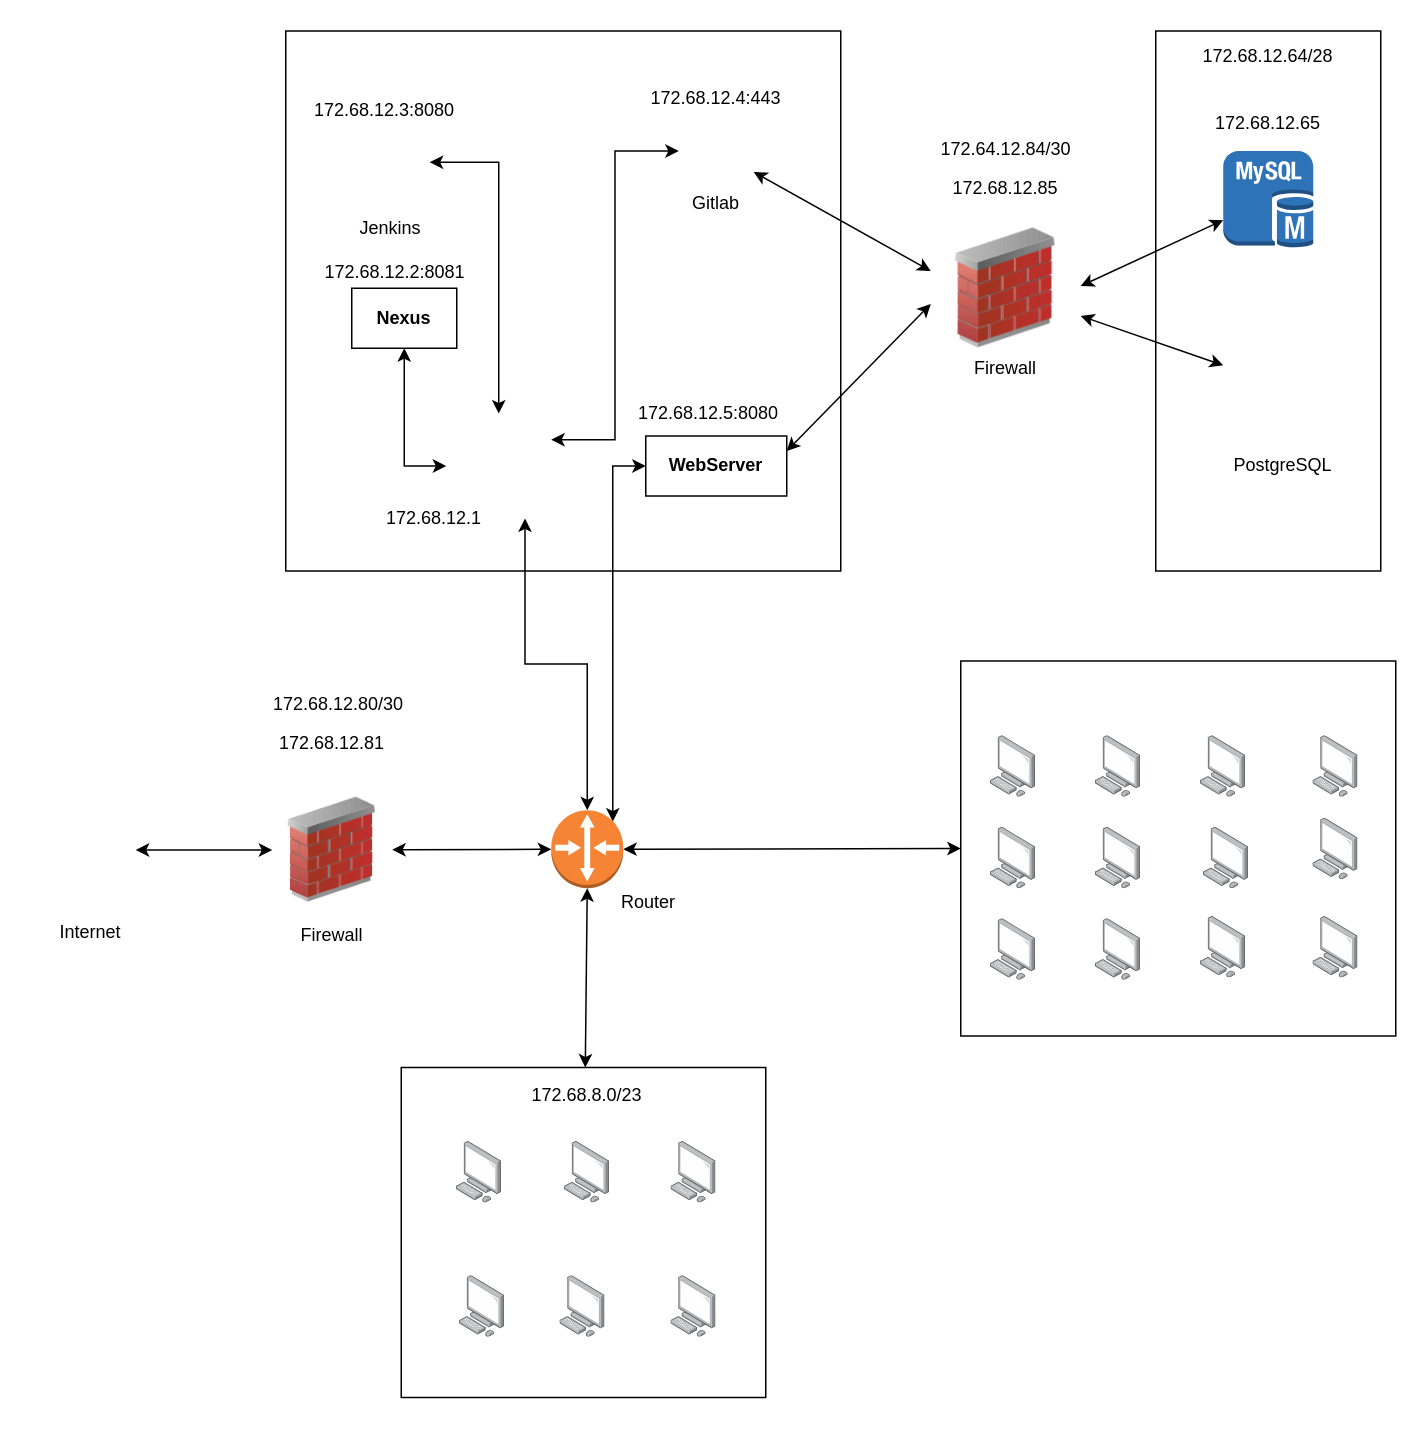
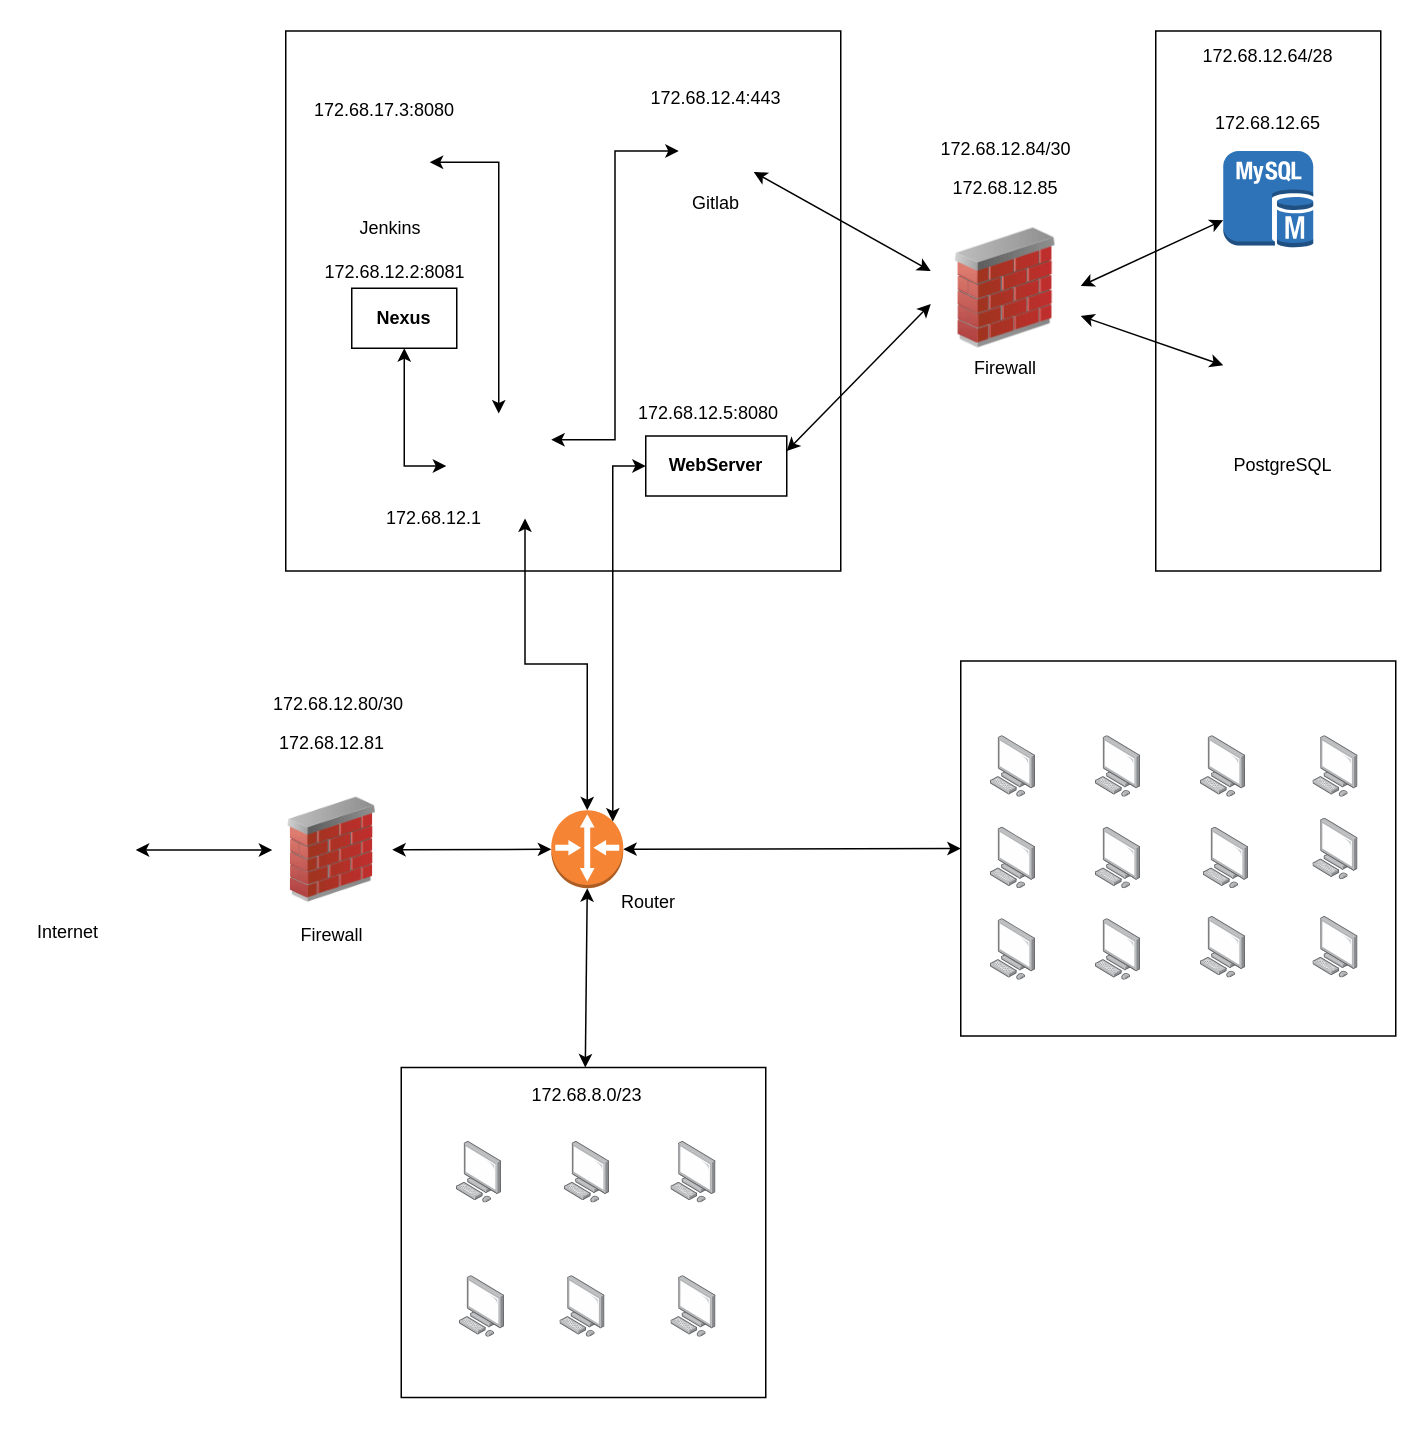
- <mxCell id="57" value="172.68.12.3:8080" style="text;html=1;strokeColor=none;fillColor=none;align=center;verticalAlign=middle;whiteSpace=wrap;rounded=0;" vertex="1" parent="1"><mxGeometry x="236" y="62.5" width="40" height="20" as="geometry" /></mxCell>
+ <mxCell id="57" value="172.68.17.3:8080" style="text;html=1;strokeColor=none;fillColor=none;align=center;verticalAlign=middle;whiteSpace=wrap;rounded=0;" vertex="1" parent="1"><mxGeometry x="236" y="62.5" width="40" height="20" as="geometry" /></mxCell>
- <mxCell id="51" value="172.64.12.84/30" style="text;html=1;" vertex="1" parent="1"><mxGeometry x="625" y="85" width="100" height="30" as="geometry" /></mxCell>
+ <mxCell id="51" value="172.68.12.84/30" style="text;html=1;" vertex="1" parent="1"><mxGeometry x="625" y="85" width="100" height="30" as="geometry" /></mxCell>
- <mxCell id="63" value="Internet" style="text;html=1;strokeColor=none;fillColor=none;align=center;verticalAlign=middle;whiteSpace=wrap;rounded=0;" vertex="1" parent="1"><mxGeometry x="40" y="610.5" width="40" height="20" as="geometry" /></mxCell>
+ <mxCell id="63" value="Internet" style="text;html=1;strokeColor=none;fillColor=none;align=center;verticalAlign=middle;whiteSpace=wrap;rounded=0;" vertex="1" parent="1"><mxGeometry x="25" y="610.5" width="40" height="20" as="geometry" /></mxCell>
